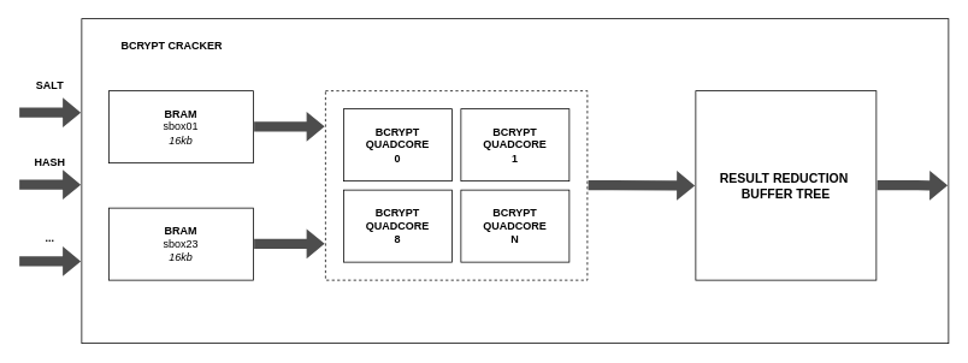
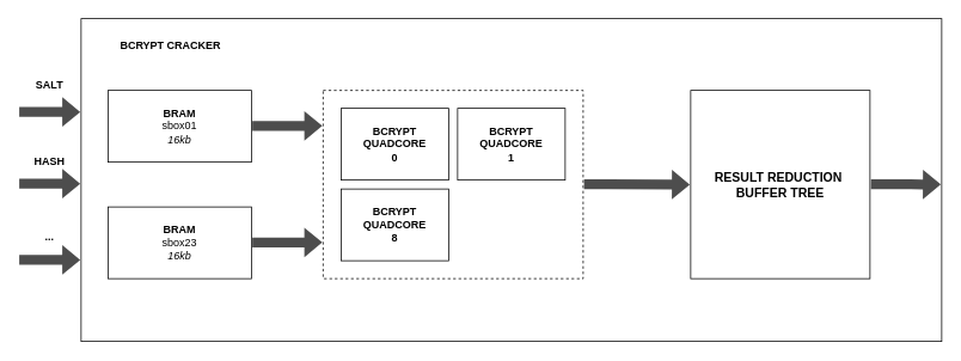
- <mxCell id="7" value="&lt;div&gt;&lt;b&gt;BCRYPT QUADCORE&lt;/b&gt;&lt;/div&gt;&lt;div&gt;&lt;b&gt;N&lt;br&gt;&lt;/b&gt;&lt;/div&gt;" style="rounded=0;whiteSpace=wrap;html=1;" vertex="1" parent="1"><mxGeometry x="510" y="210" width="120" height="80" as="geometry" /></mxCell>
